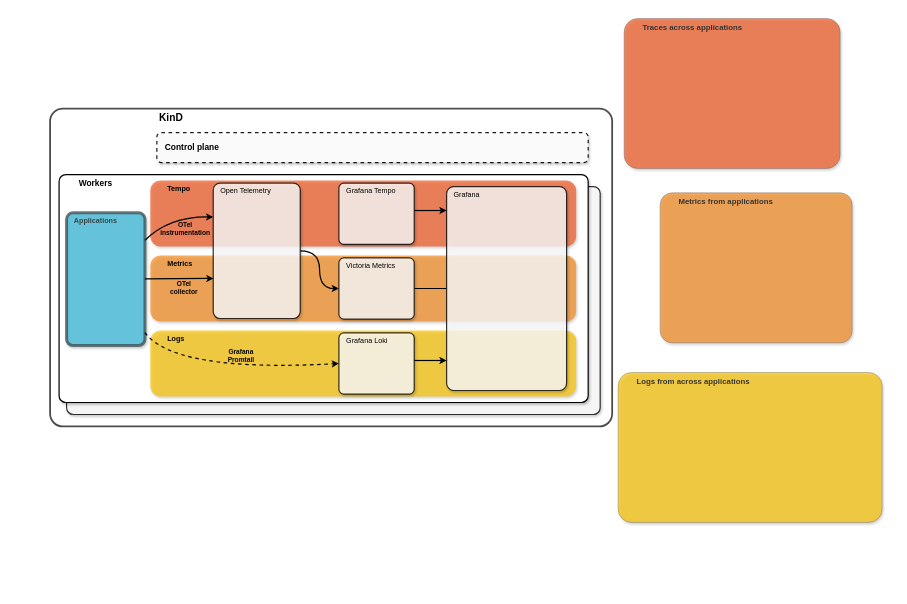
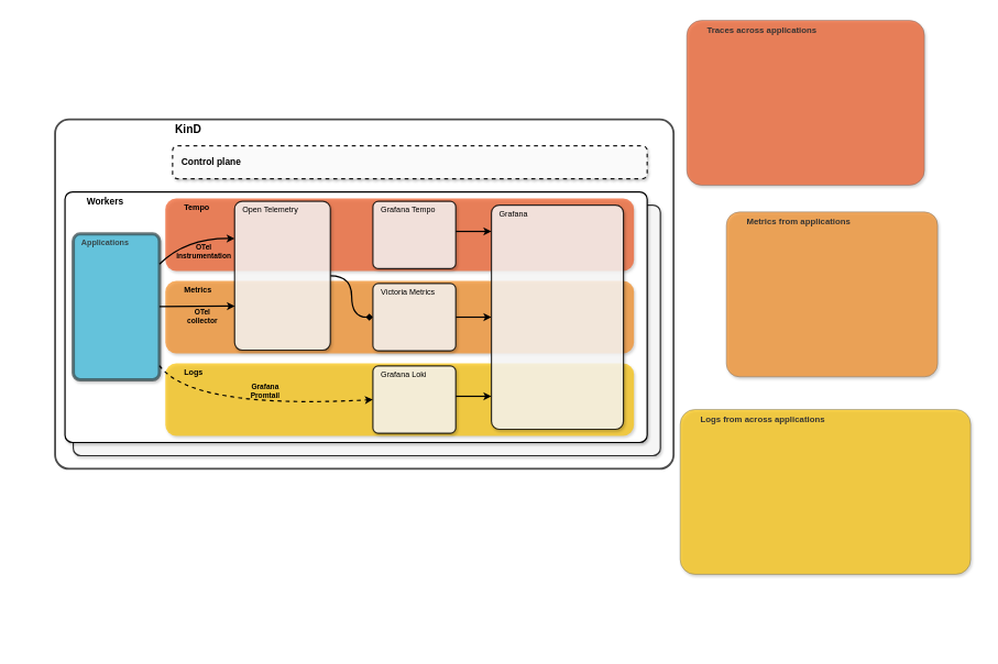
- <mxCell id="11" style="rounded=0;orthogonalLoop=1;jettySize=auto;html=1;entryX=0;entryY=0.5;entryDx=0;entryDy=0;curved=1;strokeWidth=2;edgeStyle=orthogonalEdgeStyle;" edge="1" parent="1" source="12" target="27"><mxGeometry relative="1" as="geometry" /></mxCell>
+ <mxCell id="11" style="rounded=0;orthogonalLoop=1;jettySize=auto;html=1;entryX=0;entryY=0.5;entryDx=0;entryDy=0;curved=1;strokeWidth=2;edgeStyle=orthogonalEdgeStyle;endArrow=diamond;" edge="1" parent="1" source="12" target="27"><mxGeometry relative="1" as="geometry" /></mxCell>
- <mxCell id="26" style="rounded=0;orthogonalLoop=1;jettySize=auto;html=1;strokeWidth=2;endArrow=none;" edge="1" parent="1" source="27" target="37"><mxGeometry relative="1" as="geometry" /></mxCell>
+ <mxCell id="26" style="rounded=0;orthogonalLoop=1;jettySize=auto;html=1;strokeWidth=2;" edge="1" parent="1" source="27" target="37"><mxGeometry relative="1" as="geometry" /></mxCell>
